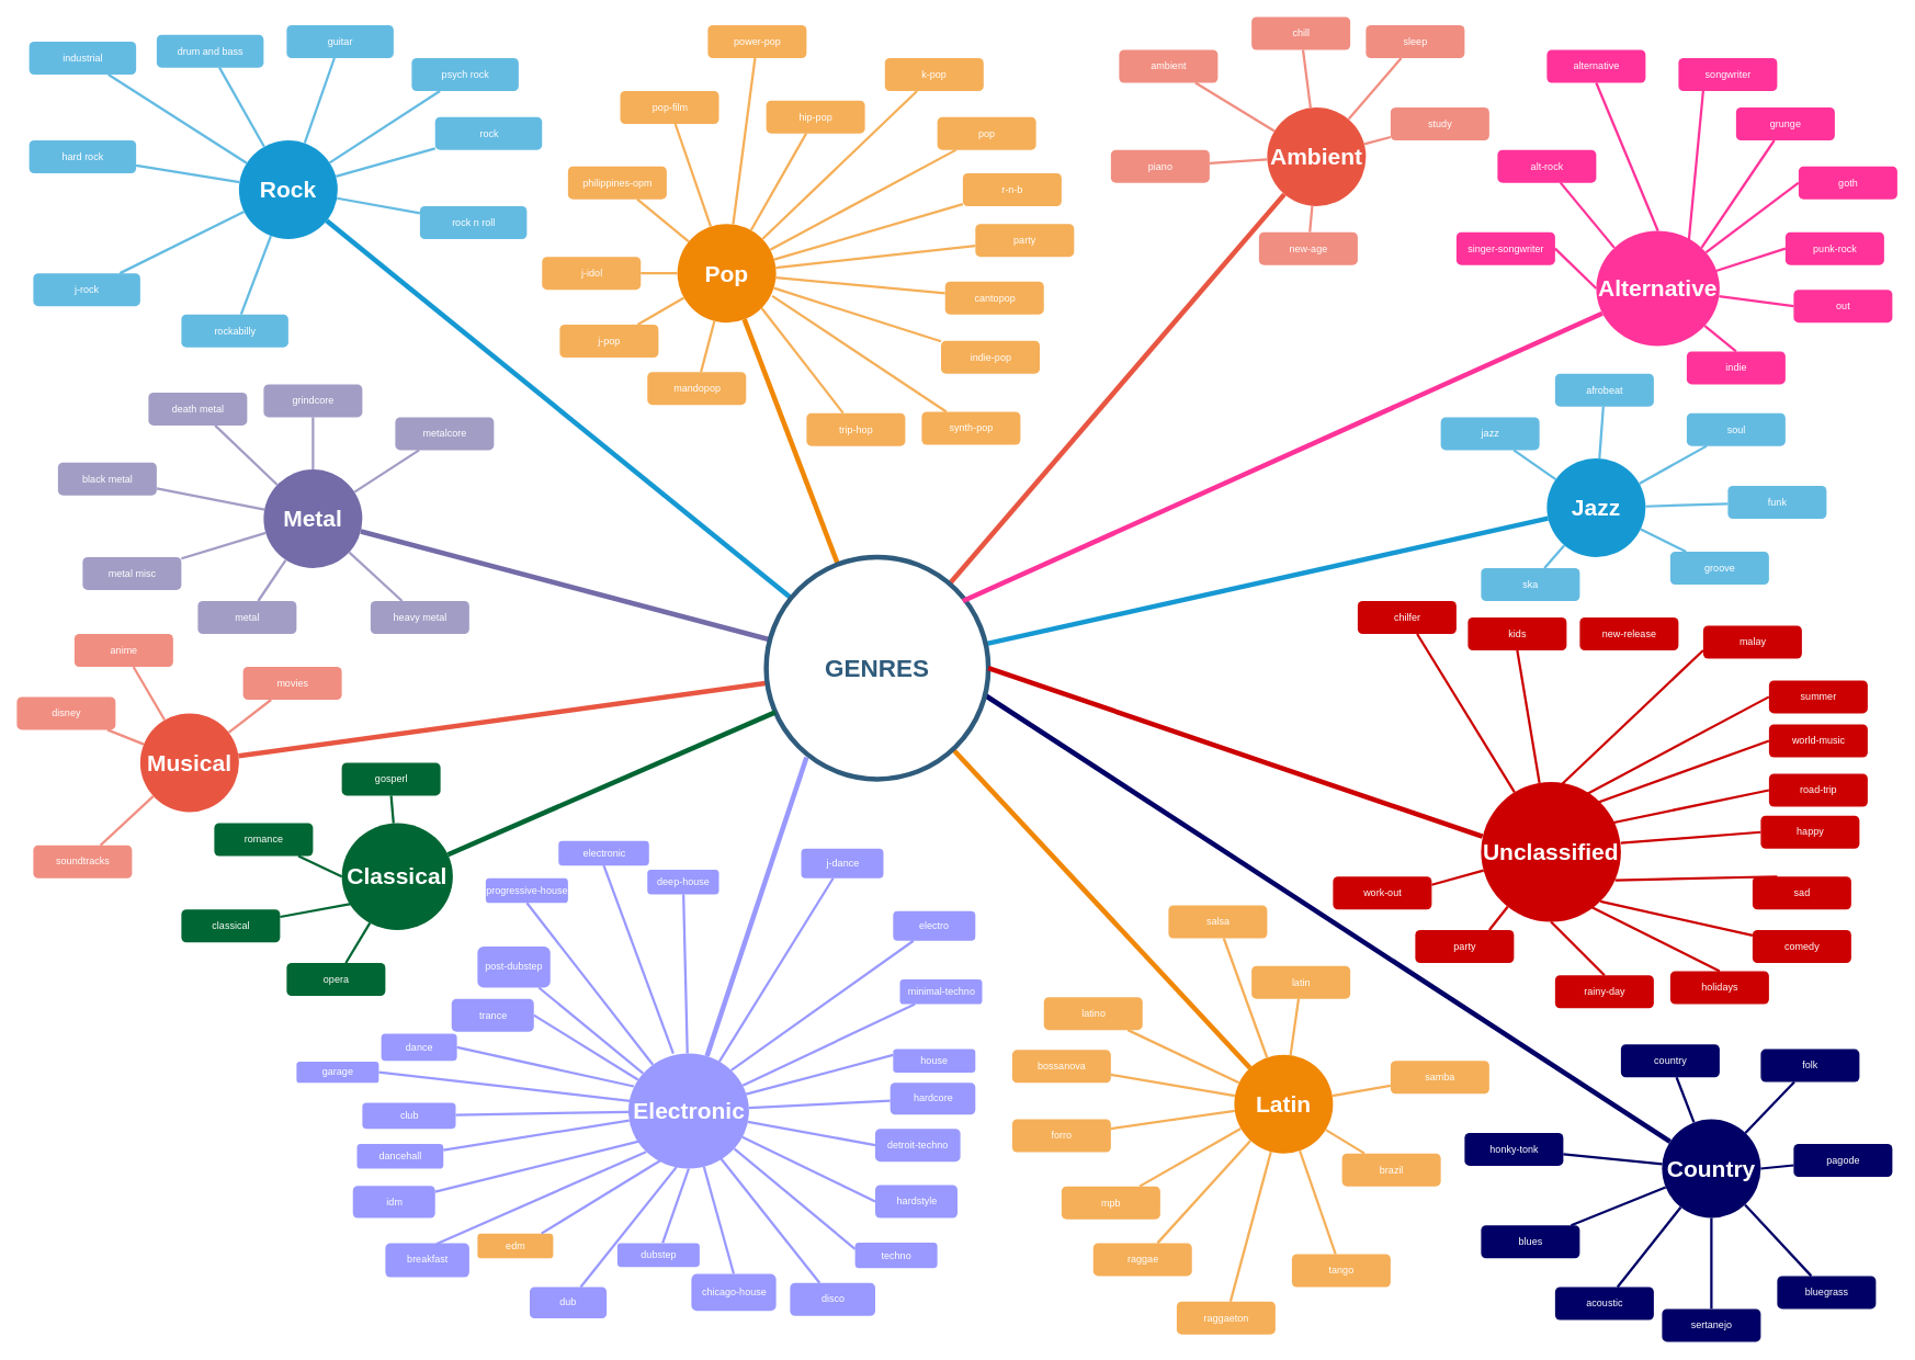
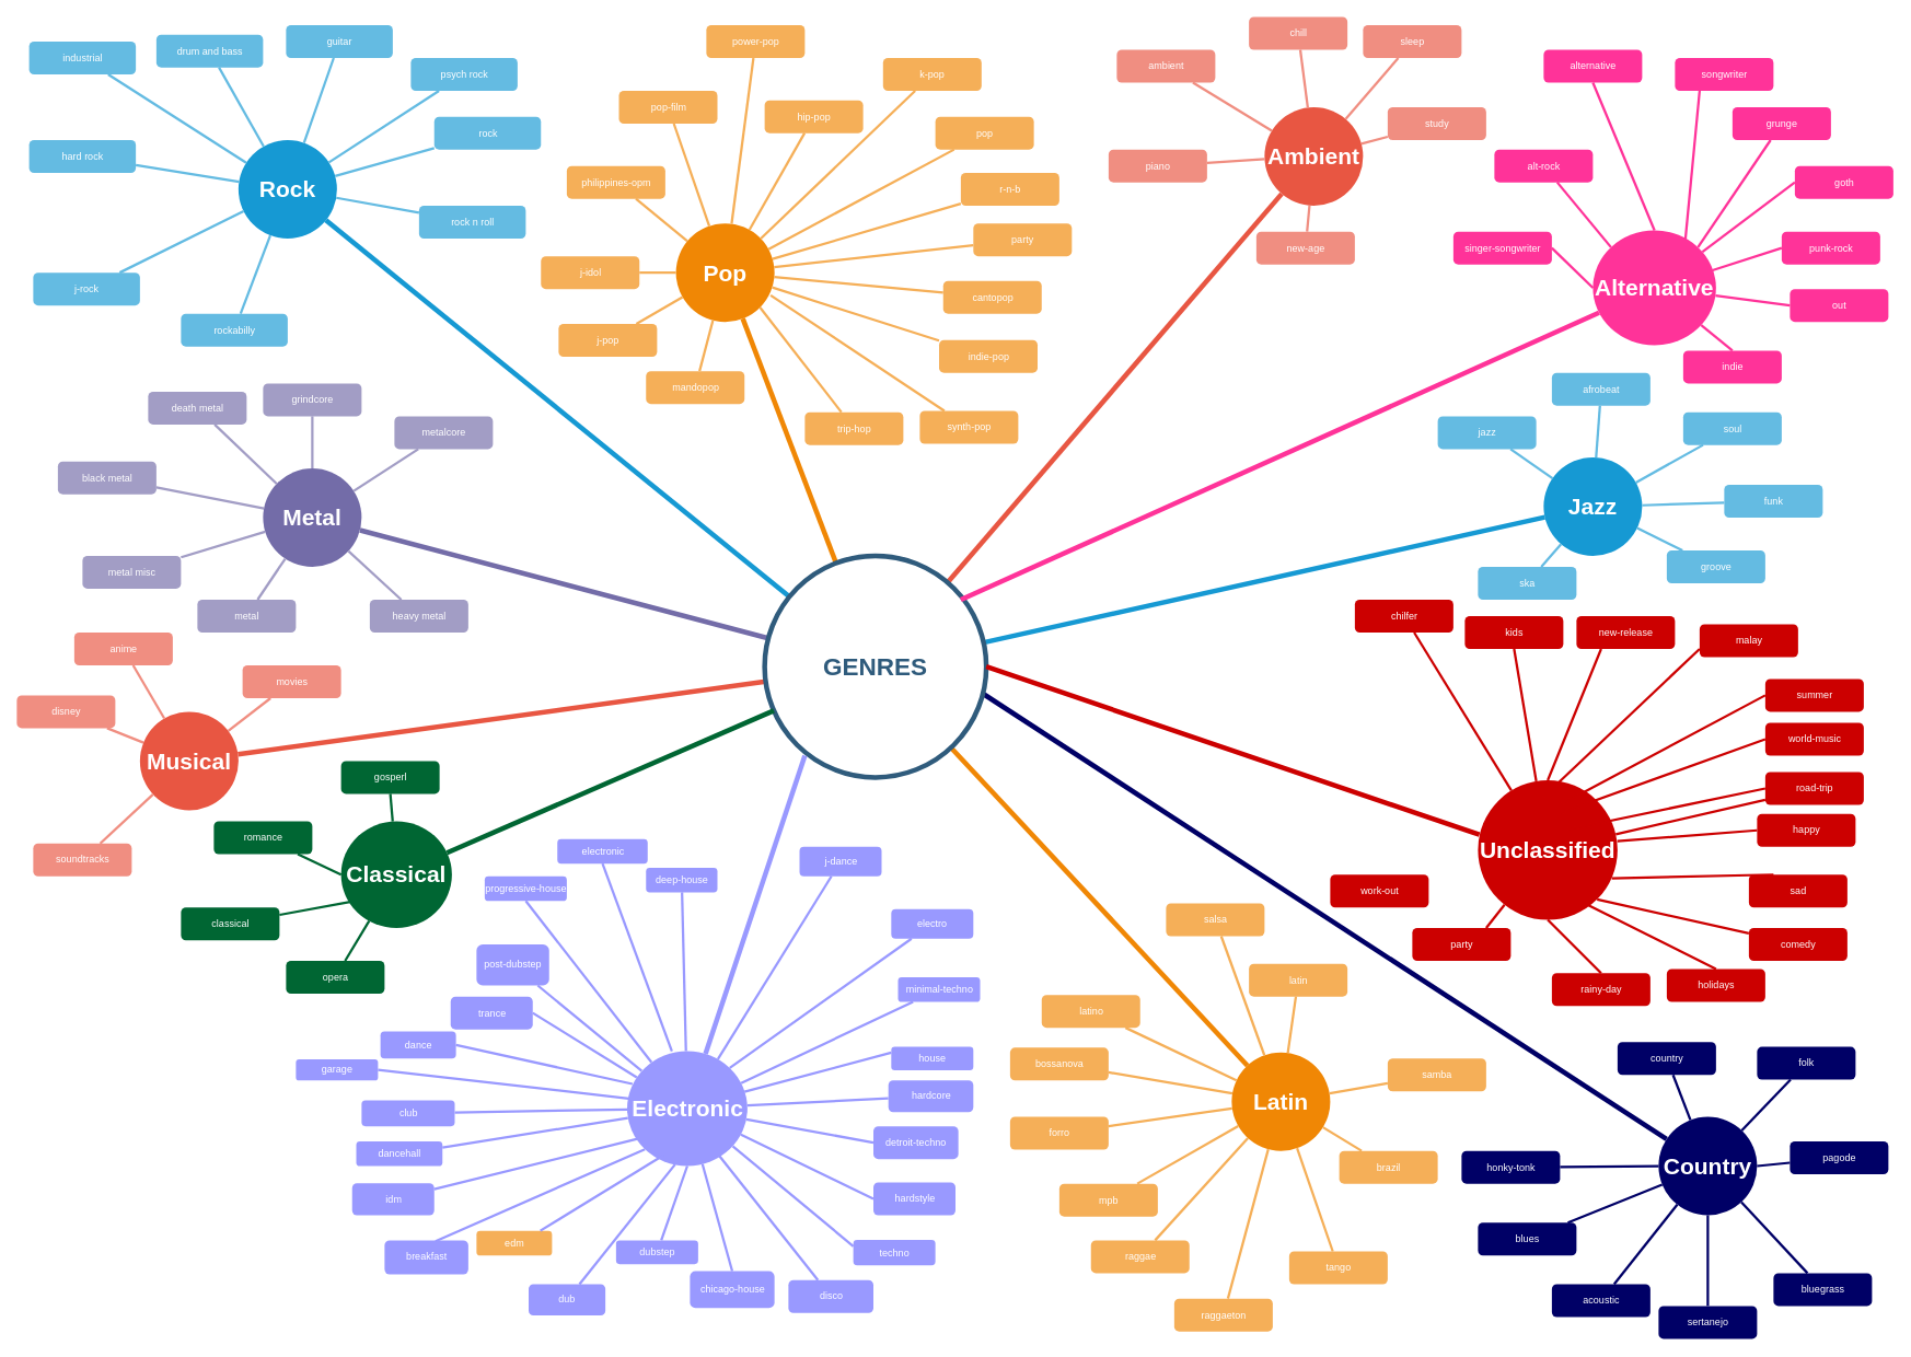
+ <mxCell id="249" value="" style="edgeStyle=none;endArrow=none;strokeWidth=3;strokeColor=#CC0000;html=1;entryX=0.25;entryY=1;entryDx=0;entryDy=0;exitX=0.5;exitY=0;exitDx=0;exitDy=0;" parent="1" target="245" edge="1" source="232"><mxGeometry x="6" y="226.5" width="100" height="100" as="geometry"><mxPoint x="1870" y="970" as="sourcePoint" /><mxPoint x="1757.6" y="860" as="targetPoint" /></mxGeometry></mxCell>
- <mxCell id="256" value="" style="edgeStyle=none;endArrow=none;strokeWidth=3;strokeColor=#CC0000;html=1;entryX=1;entryY=0.25;entryDx=0;entryDy=0;" parent="1" source="232" target="234" edge="1"><mxGeometry x="76" y="296.5" width="100" height="100" as="geometry"><mxPoint x="1916.4" y="1060.29" as="sourcePoint" /><mxPoint x="1740" y="940" as="targetPoint" /></mxGeometry></mxCell>
+ <mxCell id="256" value="" style="edgeStyle=none;endArrow=none;strokeWidth=3;strokeColor=#CC0000;html=1;" parent="1" source="232" target="242" edge="1"><mxGeometry x="76" y="296.5" width="100" height="100" as="geometry"><mxPoint x="1916.4" y="1060.29" as="sourcePoint" /><mxPoint x="1740" y="940" as="targetPoint" /></mxGeometry></mxCell>
- <mxCell id="83" value="honky-tonk" style="rounded=1;fillColor=#000066;strokeColor=none;strokeWidth=3;shadow=0;html=1;fontColor=#FFFFFF;" parent="1" vertex="1"><mxGeometry x="1780" y="1376.5" width="120" height="40" as="geometry" /></mxCell>
+ <mxCell id="83" value="honky-tonk" style="rounded=1;fillColor=#000066;strokeColor=none;strokeWidth=3;shadow=0;html=1;fontColor=#FFFFFF;" parent="1" vertex="1"><mxGeometry x="1780" y="1401.5" width="120" height="40" as="geometry" /></mxCell>
